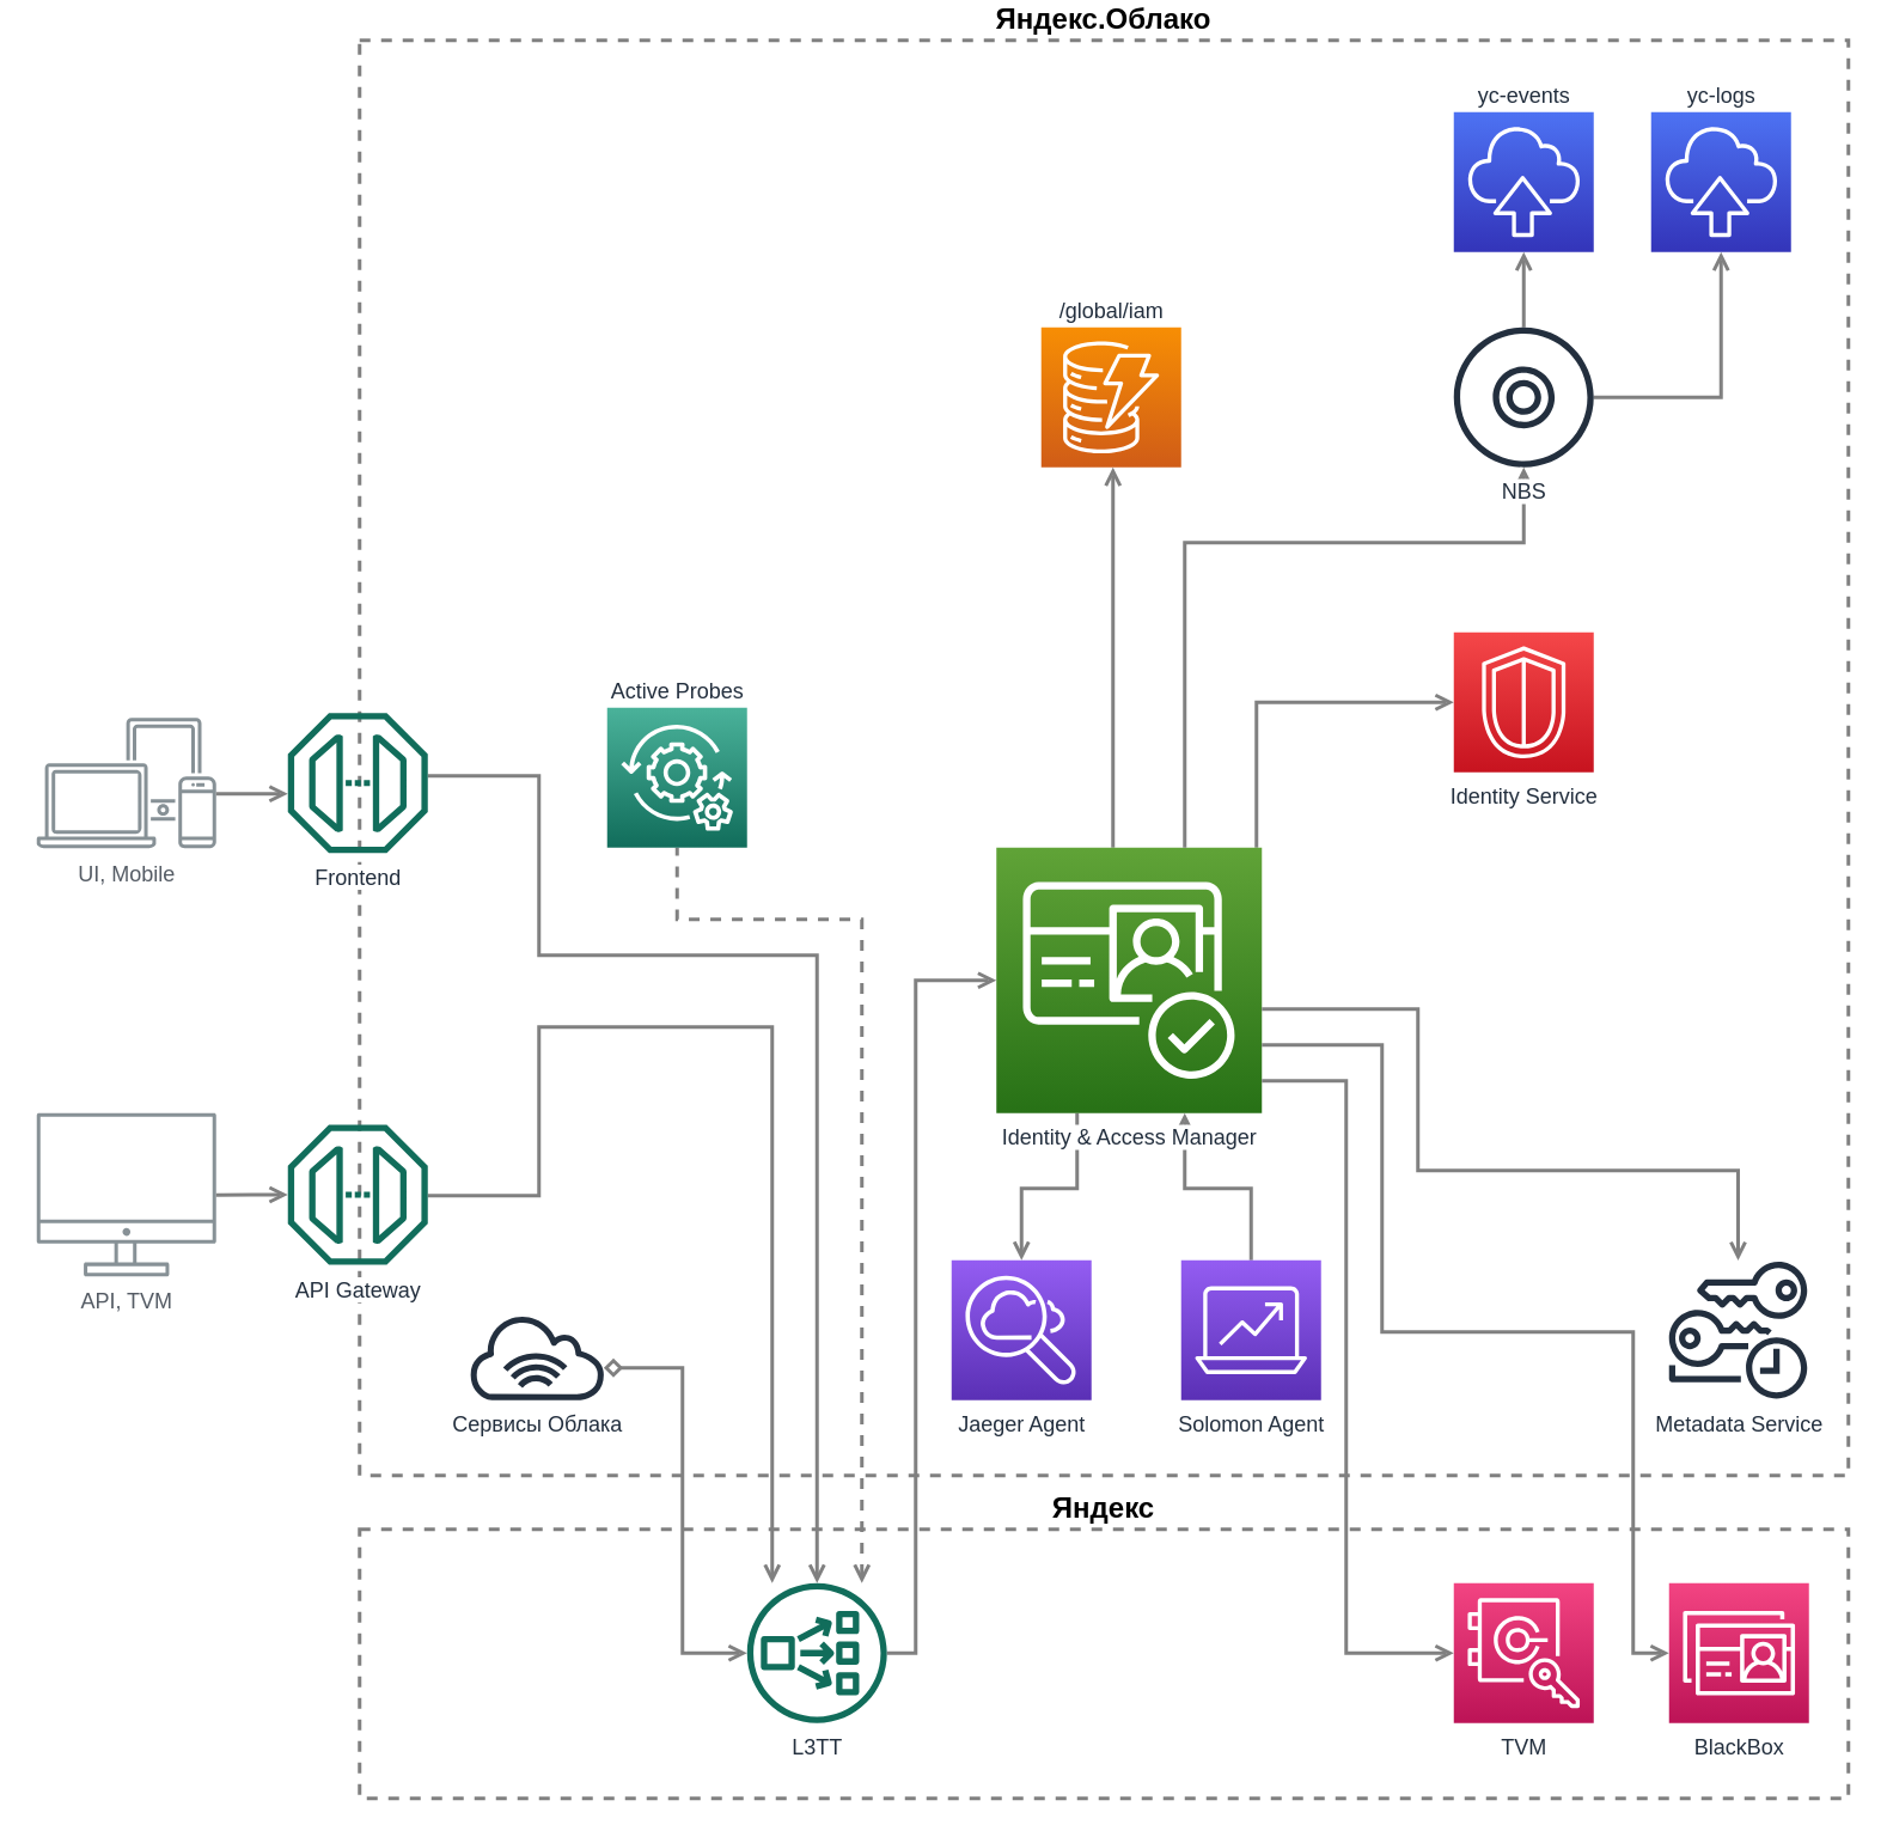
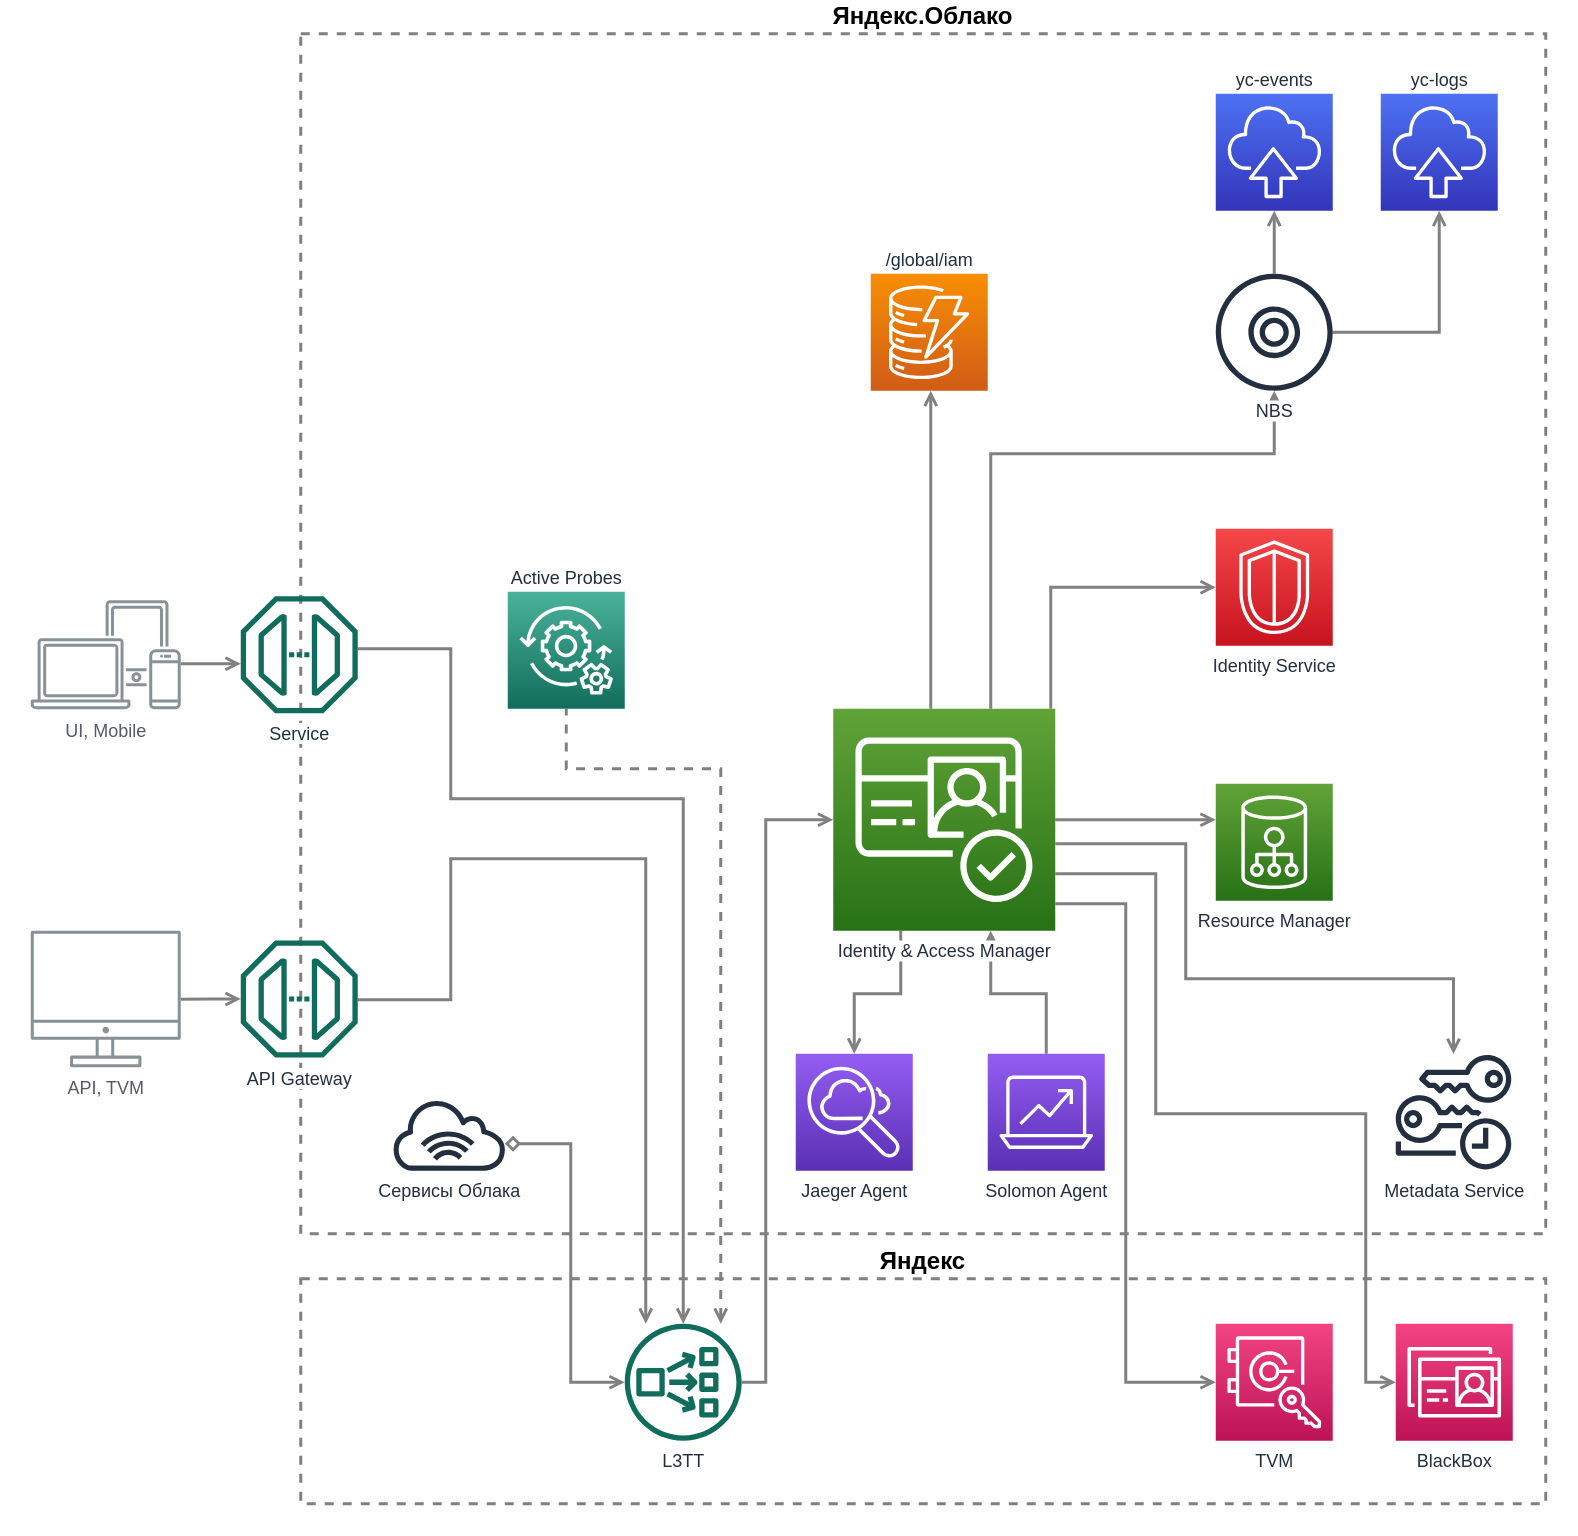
- <mxCell id="22" value="Frontend" style="outlineConnect=0;fontColor=#232F3E;gradientColor=none;fillColor=#116D5B;strokeColor=none;dashed=0;verticalLabelPosition=bottom;verticalAlign=top;align=center;html=1;fontSize=12;fontStyle=0;aspect=fixed;pointerEvents=1;shape=mxgraph.aws4.endpoint;labelBackgroundColor=#ffffff;" parent="1" vertex="1"><mxGeometry x="160" y="395" width="78" height="78" as="geometry" /></mxCell>
+ <mxCell id="22" value="Service" style="outlineConnect=0;fontColor=#232F3E;gradientColor=none;fillColor=#116D5B;strokeColor=none;dashed=0;verticalLabelPosition=bottom;verticalAlign=top;align=center;html=1;fontSize=12;fontStyle=0;aspect=fixed;pointerEvents=1;shape=mxgraph.aws4.endpoint;labelBackgroundColor=#ffffff;" parent="1" vertex="1"><mxGeometry x="160" y="395" width="78" height="78" as="geometry" /></mxCell>
+ <mxCell id="19" value="" style="edgeStyle=orthogonalEdgeStyle;html=1;endArrow=none;elbow=vertical;startArrow=open;startFill=0;strokeColor=#808080;rounded=0;strokeWidth=2;endFill=0;" parent="1" edge="1" target="28" source="3"><mxGeometry width="100" relative="1" as="geometry"><mxPoint x="810" y="559" as="sourcePoint" /><mxPoint x="703" y="559" as="targetPoint" /><Array as="points"><mxPoint x="790" y="544" /><mxPoint x="790" y="544" /></Array></mxGeometry></mxCell>
+ <mxCell id="3" value="Resource Manager" style="outlineConnect=0;fontColor=#232F3E;gradientColor=#60A337;gradientDirection=north;fillColor=#277116;strokeColor=#ffffff;dashed=0;verticalLabelPosition=bottom;verticalAlign=top;align=center;html=1;fontSize=12;fontStyle=0;aspect=fixed;shape=mxgraph.aws4.resourceIcon;resIcon=mxgraph.aws4.cloud_directory;" parent="1" vertex="1"><mxGeometry x="810" y="520" width="78" height="78" as="geometry" /></mxCell>
